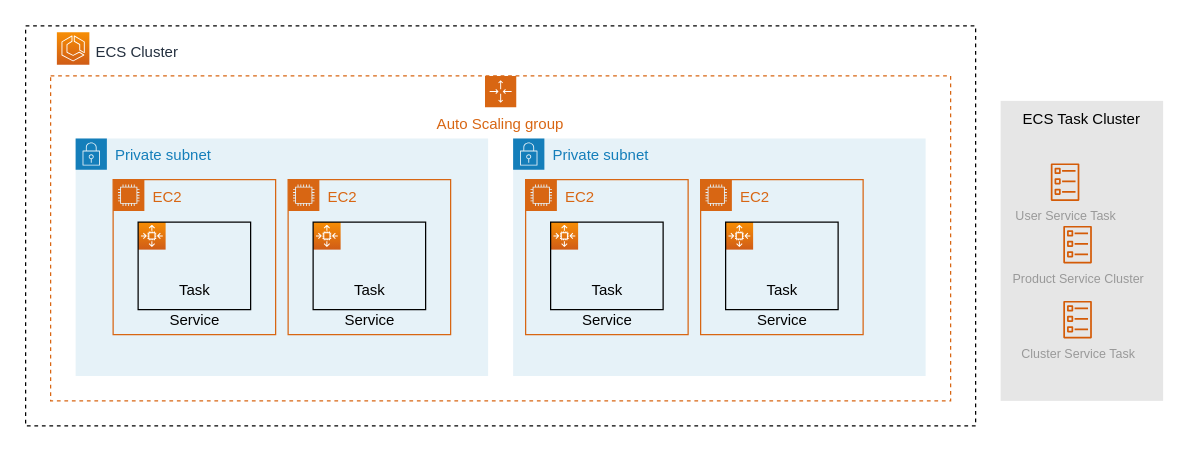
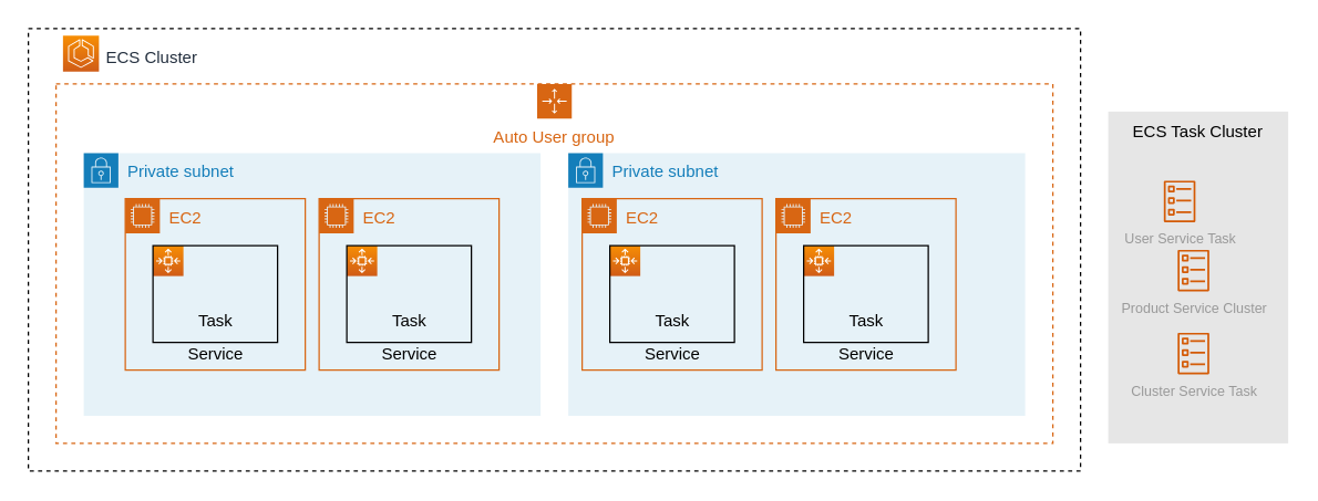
- <mxCell id="5" value="Auto Scaling group" style="points=[[0,0],[0.25,0],[0.5,0],[0.75,0],[1,0],[1,0.25],[1,0.5],[1,0.75],[1,1],[0.75,1],[0.5,1],[0.25,1],[0,1],[0,0.75],[0,0.5],[0,0.25]];outlineConnect=0;gradientColor=none;html=1;whiteSpace=wrap;fontSize=12;fontStyle=0;container=1;pointerEvents=0;collapsible=0;recursiveResize=0;shape=mxgraph.aws4.groupCenter;grIcon=mxgraph.aws4.group_auto_scaling_group;grStroke=1;strokeColor=#D86613;fillColor=none;verticalAlign=top;align=center;fontColor=#D86613;dashed=1;spacingTop=25;" vertex="1" parent="1"><mxGeometry x="40" y="60" width="720" height="260" as="geometry" /></mxCell>
+ <mxCell id="5" value="Auto User group" style="points=[[0,0],[0.25,0],[0.5,0],[0.75,0],[1,0],[1,0.25],[1,0.5],[1,0.75],[1,1],[0.75,1],[0.5,1],[0.25,1],[0,1],[0,0.75],[0,0.5],[0,0.25]];outlineConnect=0;gradientColor=none;html=1;whiteSpace=wrap;fontSize=12;fontStyle=0;container=1;pointerEvents=0;collapsible=0;recursiveResize=0;shape=mxgraph.aws4.groupCenter;grIcon=mxgraph.aws4.group_auto_scaling_group;grStroke=1;strokeColor=#D86613;fillColor=none;verticalAlign=top;align=center;fontColor=#D86613;dashed=1;spacingTop=25;" vertex="1" parent="1"><mxGeometry x="40" y="60" width="720" height="260" as="geometry" /></mxCell>
